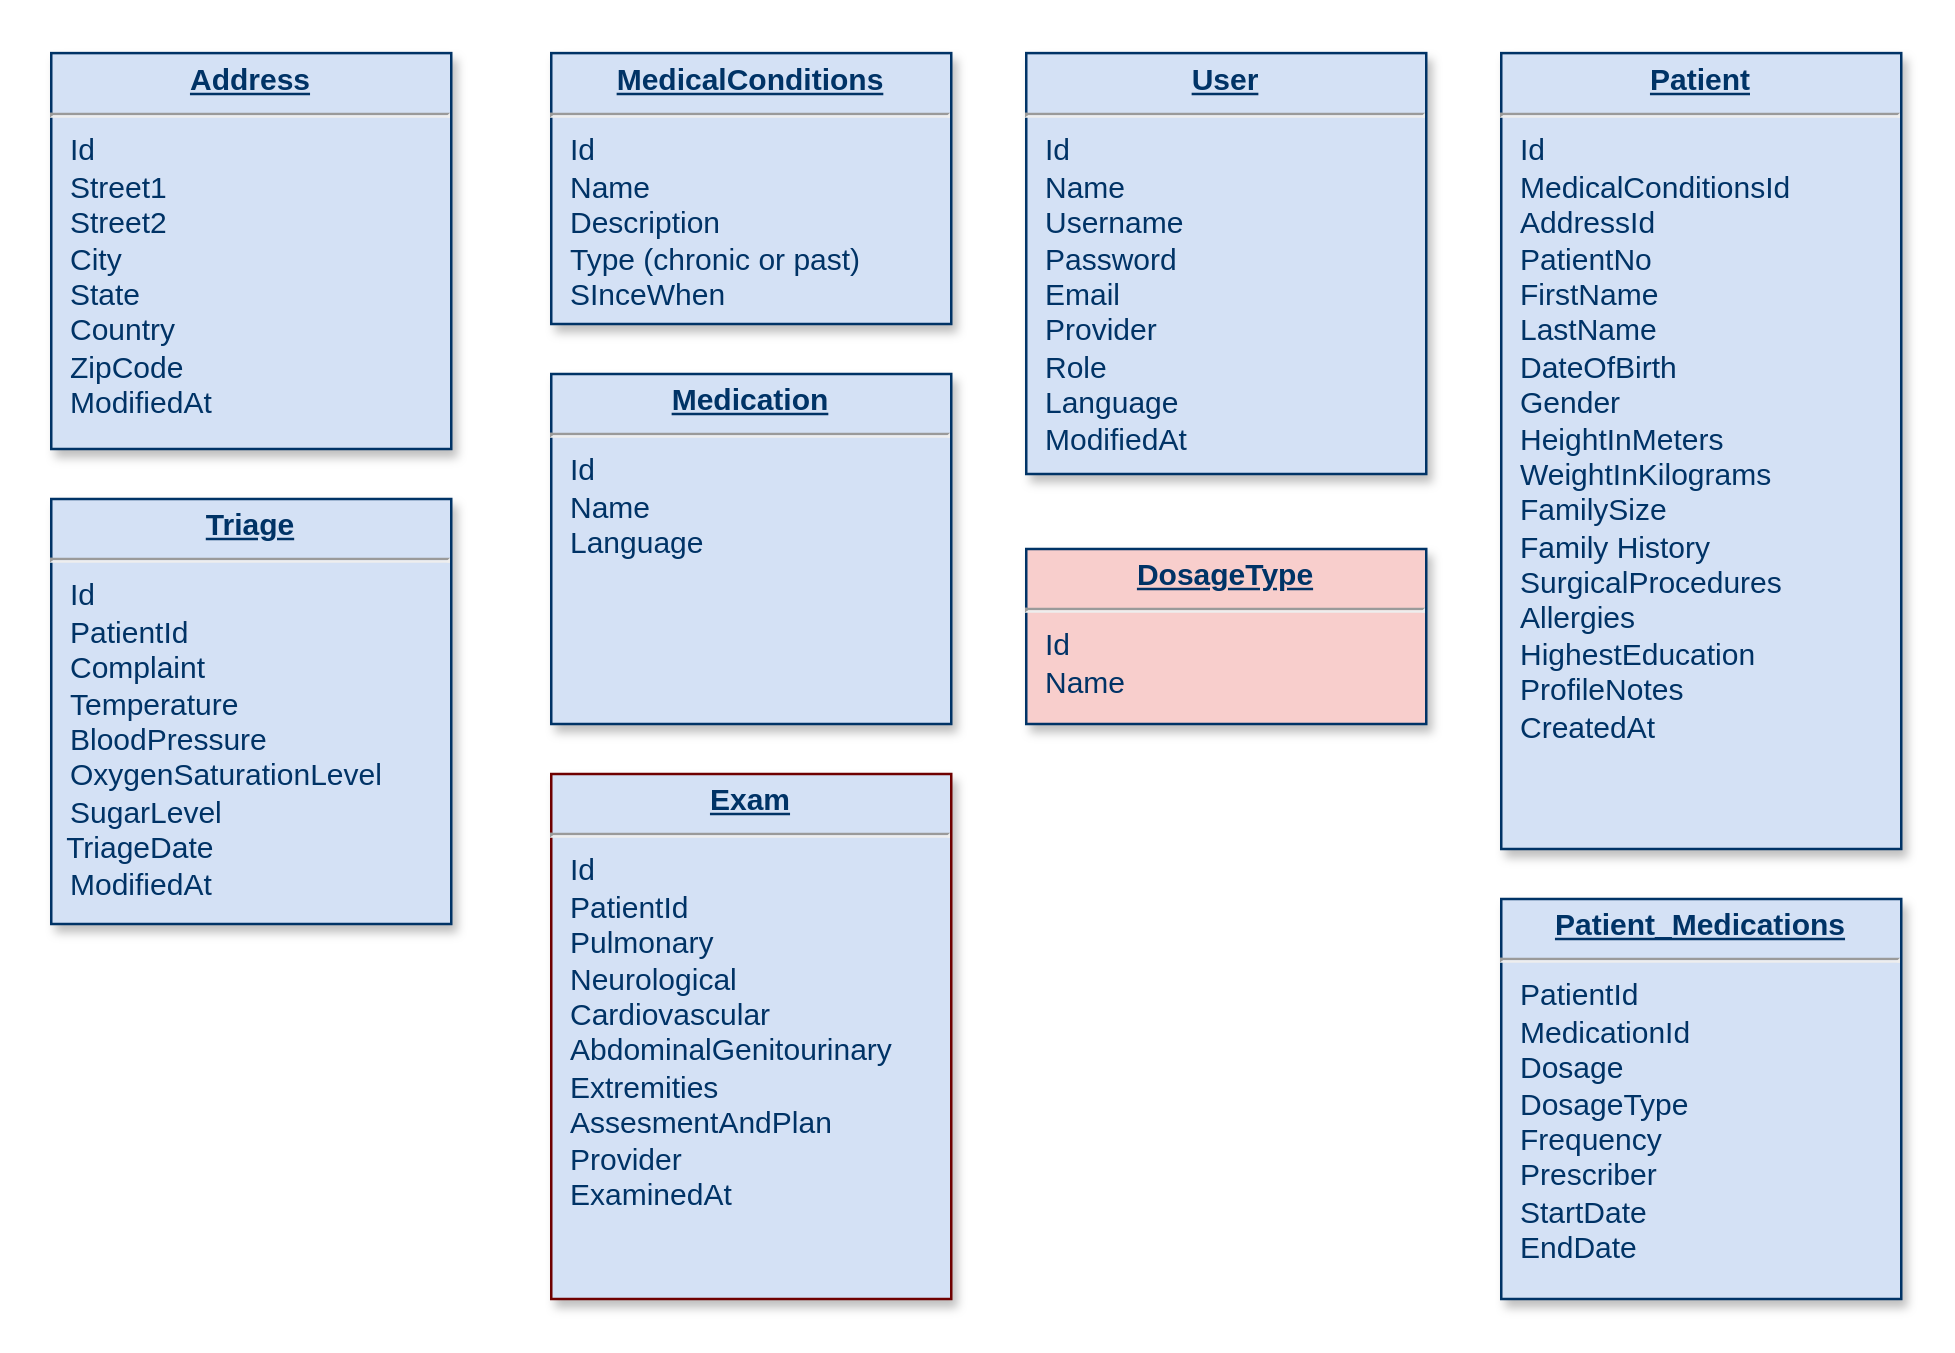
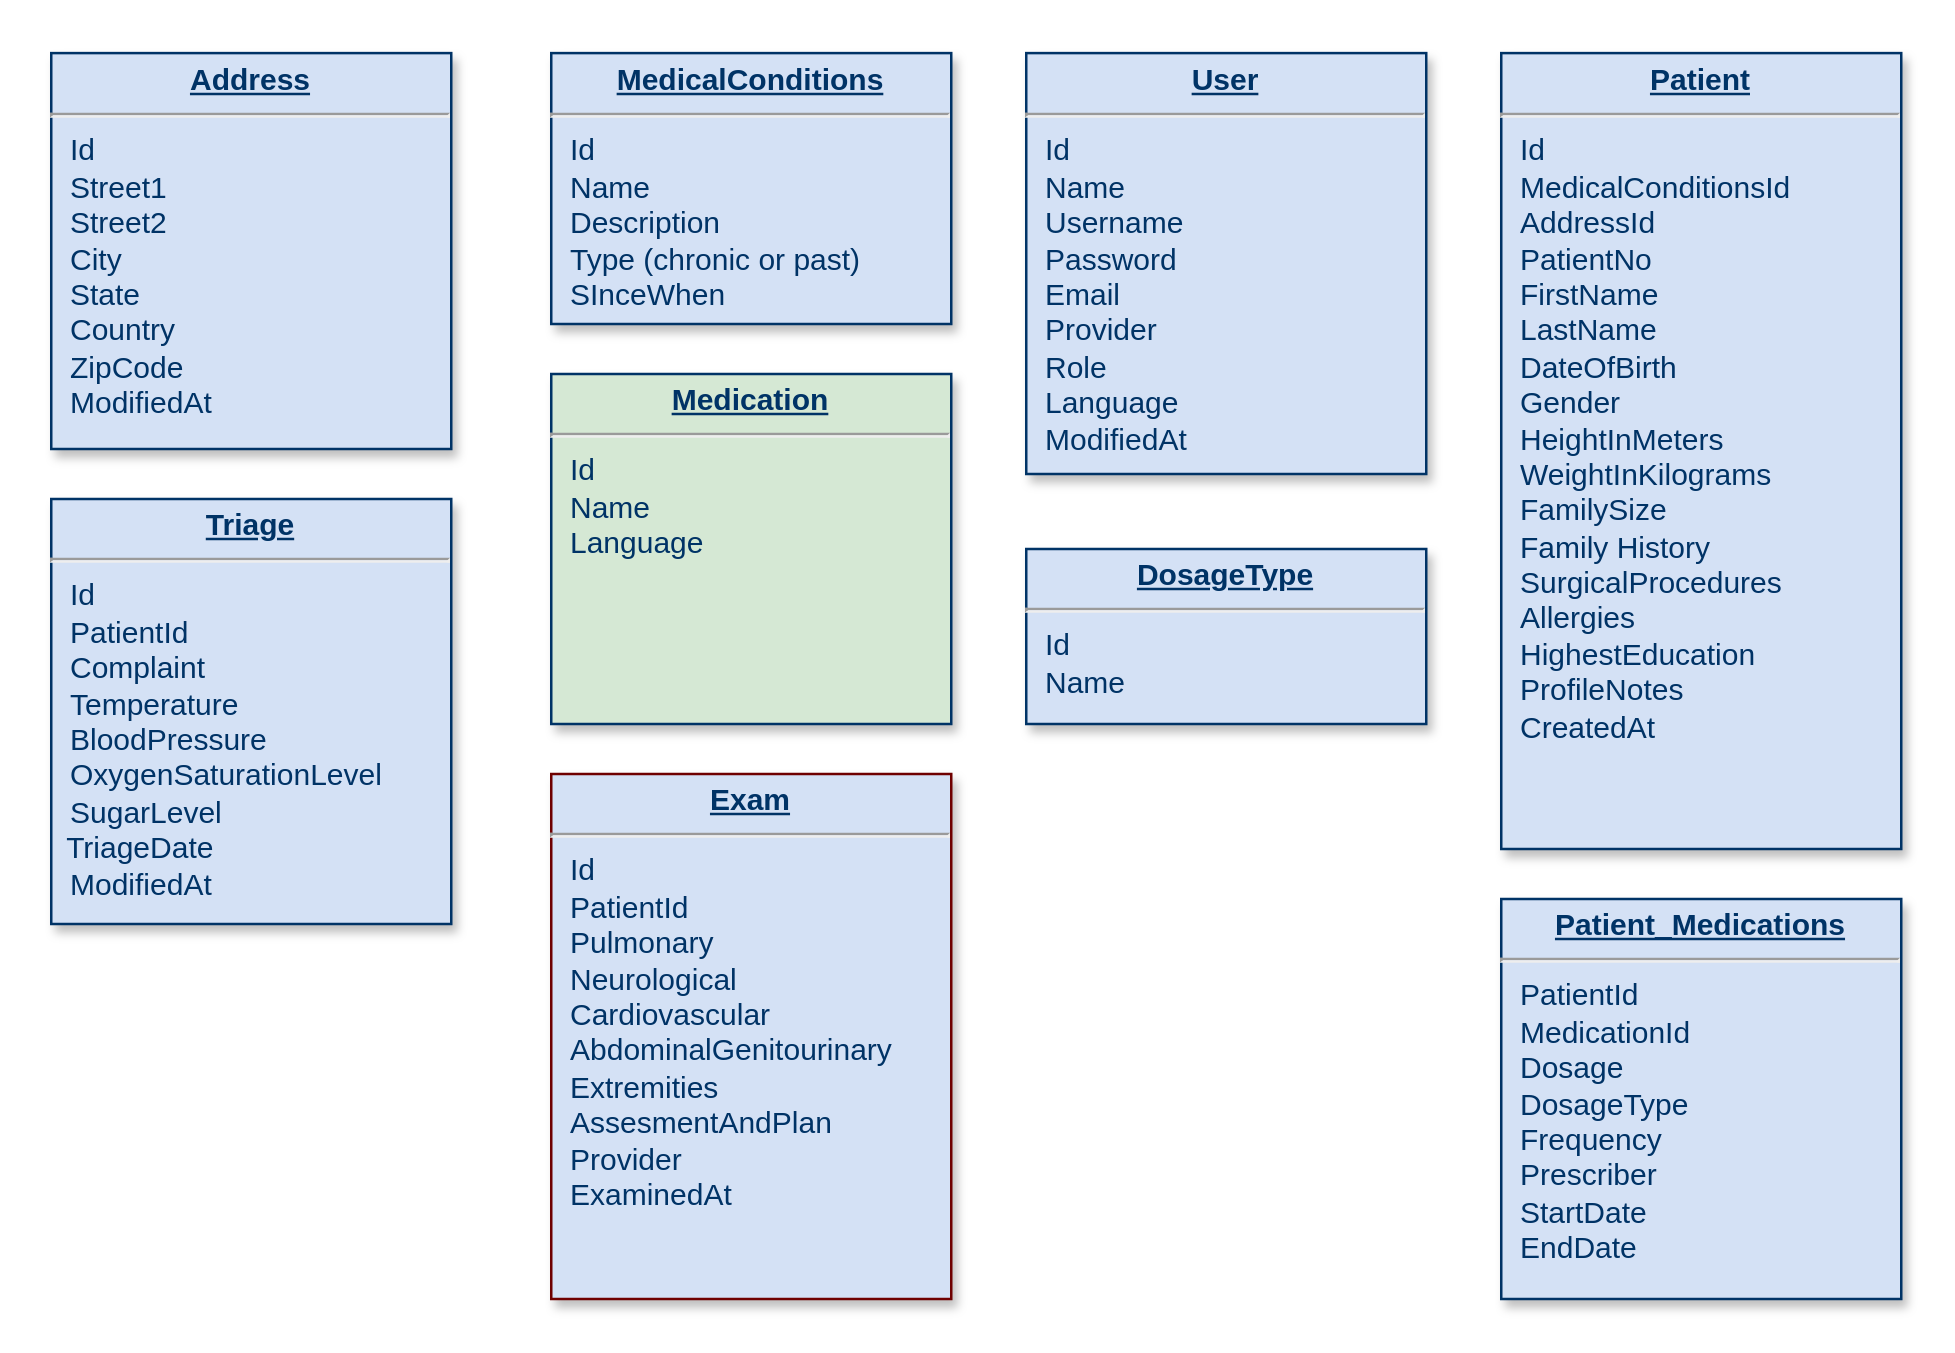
- <mxCell id="5" value="&lt;p style=&quot;margin: 4px 0px 0px; text-align: center;&quot;&gt;&lt;b&gt;&lt;u&gt;Medication&lt;/u&gt;&lt;/b&gt;&lt;br&gt;&lt;/p&gt;&lt;hr&gt;&lt;p style=&quot;margin: 0px; margin-left: 8px;&quot;&gt;Id&lt;/p&gt;&lt;p style=&quot;margin: 0px; margin-left: 8px;&quot;&gt;Name&lt;/p&gt;&lt;p style=&quot;margin: 0px; margin-left: 8px;&quot;&gt;Language&lt;/p&gt;&lt;p style=&quot;margin: 0px; margin-left: 8px;&quot;&gt;&lt;br&gt;&lt;/p&gt;&lt;p style=&quot;margin: 0px; margin-left: 8px;&quot;&gt;&lt;br&gt;&lt;/p&gt;&lt;p style=&quot;margin: 0px; margin-left: 8px;&quot;&gt;&lt;br&gt;&lt;/p&gt;" style="verticalAlign=top;align=left;overflow=fill;fontSize=12;fontFamily=Helvetica;html=1;strokeColor=#003366;shadow=1;fillColor=#D4E1F5;fontColor=#003366" parent="1" vertex="1"><mxGeometry x="220" y="149" width="160" height="140" as="geometry" /></mxCell>
+ <mxCell id="5" value="&lt;p style=&quot;margin: 4px 0px 0px; text-align: center;&quot;&gt;&lt;b&gt;&lt;u&gt;Medication&lt;/u&gt;&lt;/b&gt;&lt;br&gt;&lt;/p&gt;&lt;hr&gt;&lt;p style=&quot;margin: 0px; margin-left: 8px;&quot;&gt;Id&lt;/p&gt;&lt;p style=&quot;margin: 0px; margin-left: 8px;&quot;&gt;Name&lt;/p&gt;&lt;p style=&quot;margin: 0px; margin-left: 8px;&quot;&gt;Language&lt;/p&gt;&lt;p style=&quot;margin: 0px; margin-left: 8px;&quot;&gt;&lt;br&gt;&lt;/p&gt;&lt;p style=&quot;margin: 0px; margin-left: 8px;&quot;&gt;&lt;br&gt;&lt;/p&gt;&lt;p style=&quot;margin: 0px; margin-left: 8px;&quot;&gt;&lt;br&gt;&lt;/p&gt;" style="verticalAlign=top;align=left;overflow=fill;fontSize=12;fontFamily=Helvetica;html=1;strokeColor=#003366;shadow=1;fillColor=#d5e8d4;fontColor=#003366;" parent="1" vertex="1"><mxGeometry x="220" y="149" width="160" height="140" as="geometry" /></mxCell>
- <mxCell id="6" value="&lt;p style=&quot;margin: 4px 0px 0px; text-align: center;&quot;&gt;&lt;b&gt;&lt;u&gt;DosageType&lt;/u&gt;&lt;/b&gt;&lt;br&gt;&lt;/p&gt;&lt;hr&gt;&lt;p style=&quot;margin: 0px; margin-left: 8px;&quot;&gt;Id&lt;/p&gt;&lt;p style=&quot;margin: 0px; margin-left: 8px;&quot;&gt;Name&lt;/p&gt;" style="verticalAlign=top;align=left;overflow=fill;fontSize=12;fontFamily=Helvetica;html=1;strokeColor=#003366;shadow=1;fillColor=#f8cecc;fontColor=#003366;" parent="1" vertex="1"><mxGeometry x="410" y="219" width="160" height="70" as="geometry" /></mxCell>
+ <mxCell id="6" value="&lt;p style=&quot;margin: 4px 0px 0px; text-align: center;&quot;&gt;&lt;b&gt;&lt;u&gt;DosageType&lt;/u&gt;&lt;/b&gt;&lt;br&gt;&lt;/p&gt;&lt;hr&gt;&lt;p style=&quot;margin: 0px; margin-left: 8px;&quot;&gt;Id&lt;/p&gt;&lt;p style=&quot;margin: 0px; margin-left: 8px;&quot;&gt;Name&lt;/p&gt;" style="verticalAlign=top;align=left;overflow=fill;fontSize=12;fontFamily=Helvetica;html=1;strokeColor=#003366;shadow=1;fillColor=#D4E1F5;fontColor=#003366" parent="1" vertex="1"><mxGeometry x="410" y="219" width="160" height="70" as="geometry" /></mxCell>
